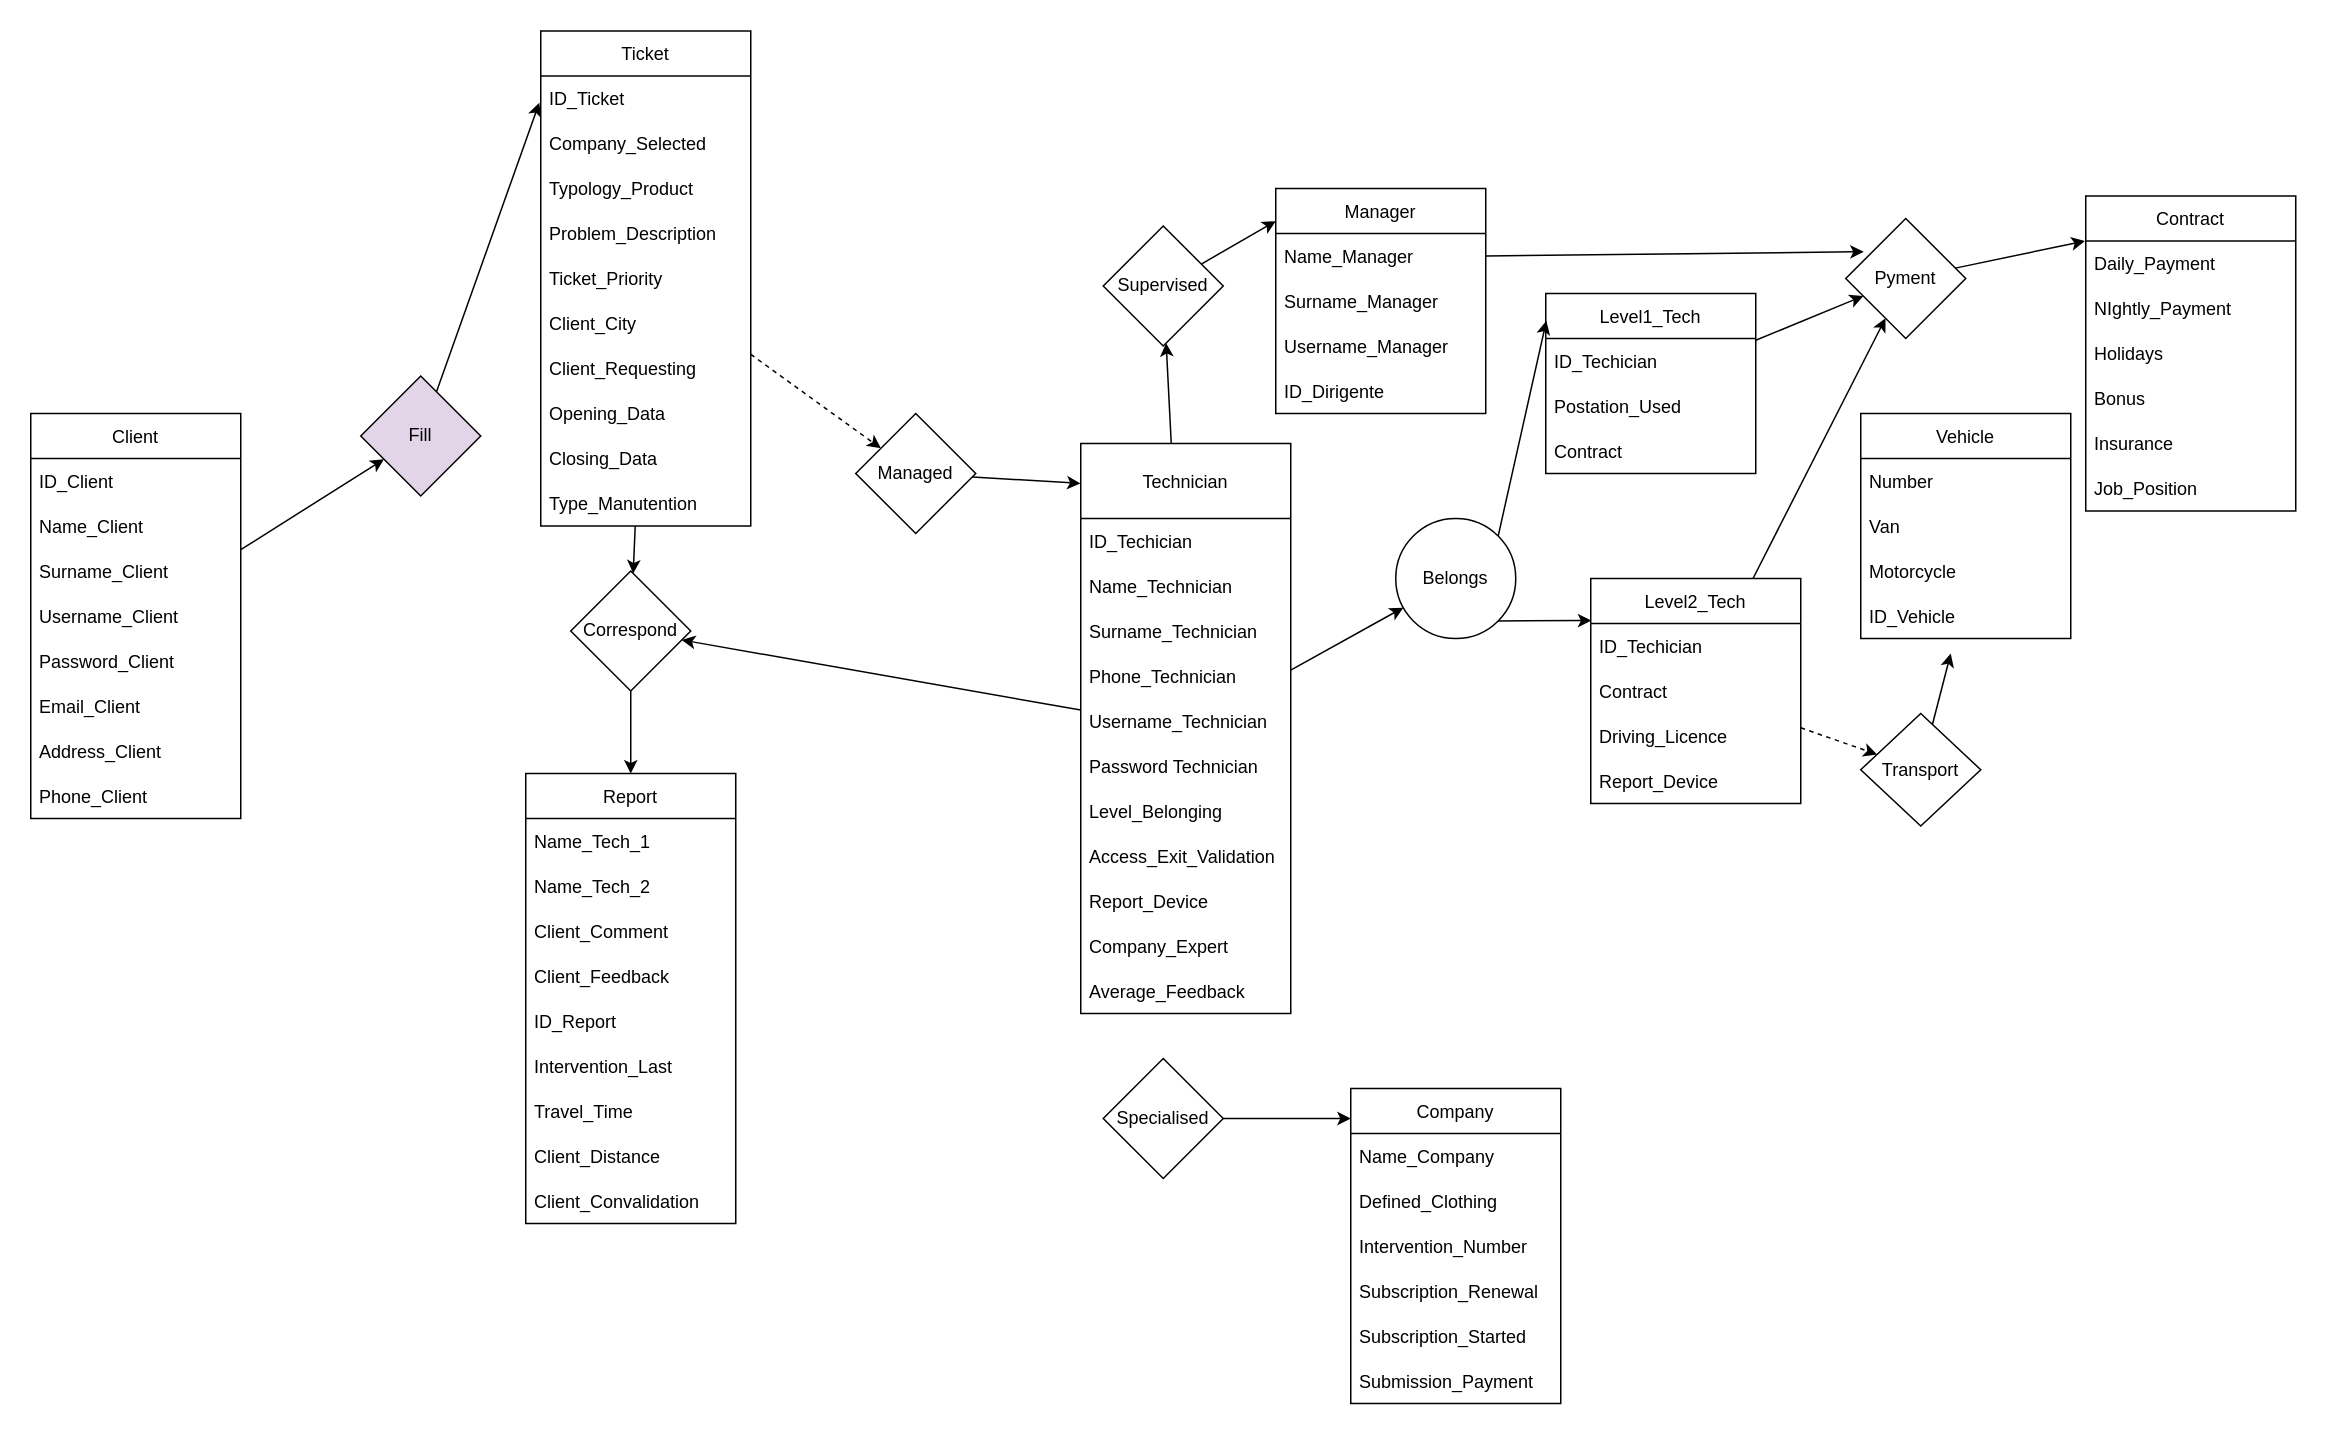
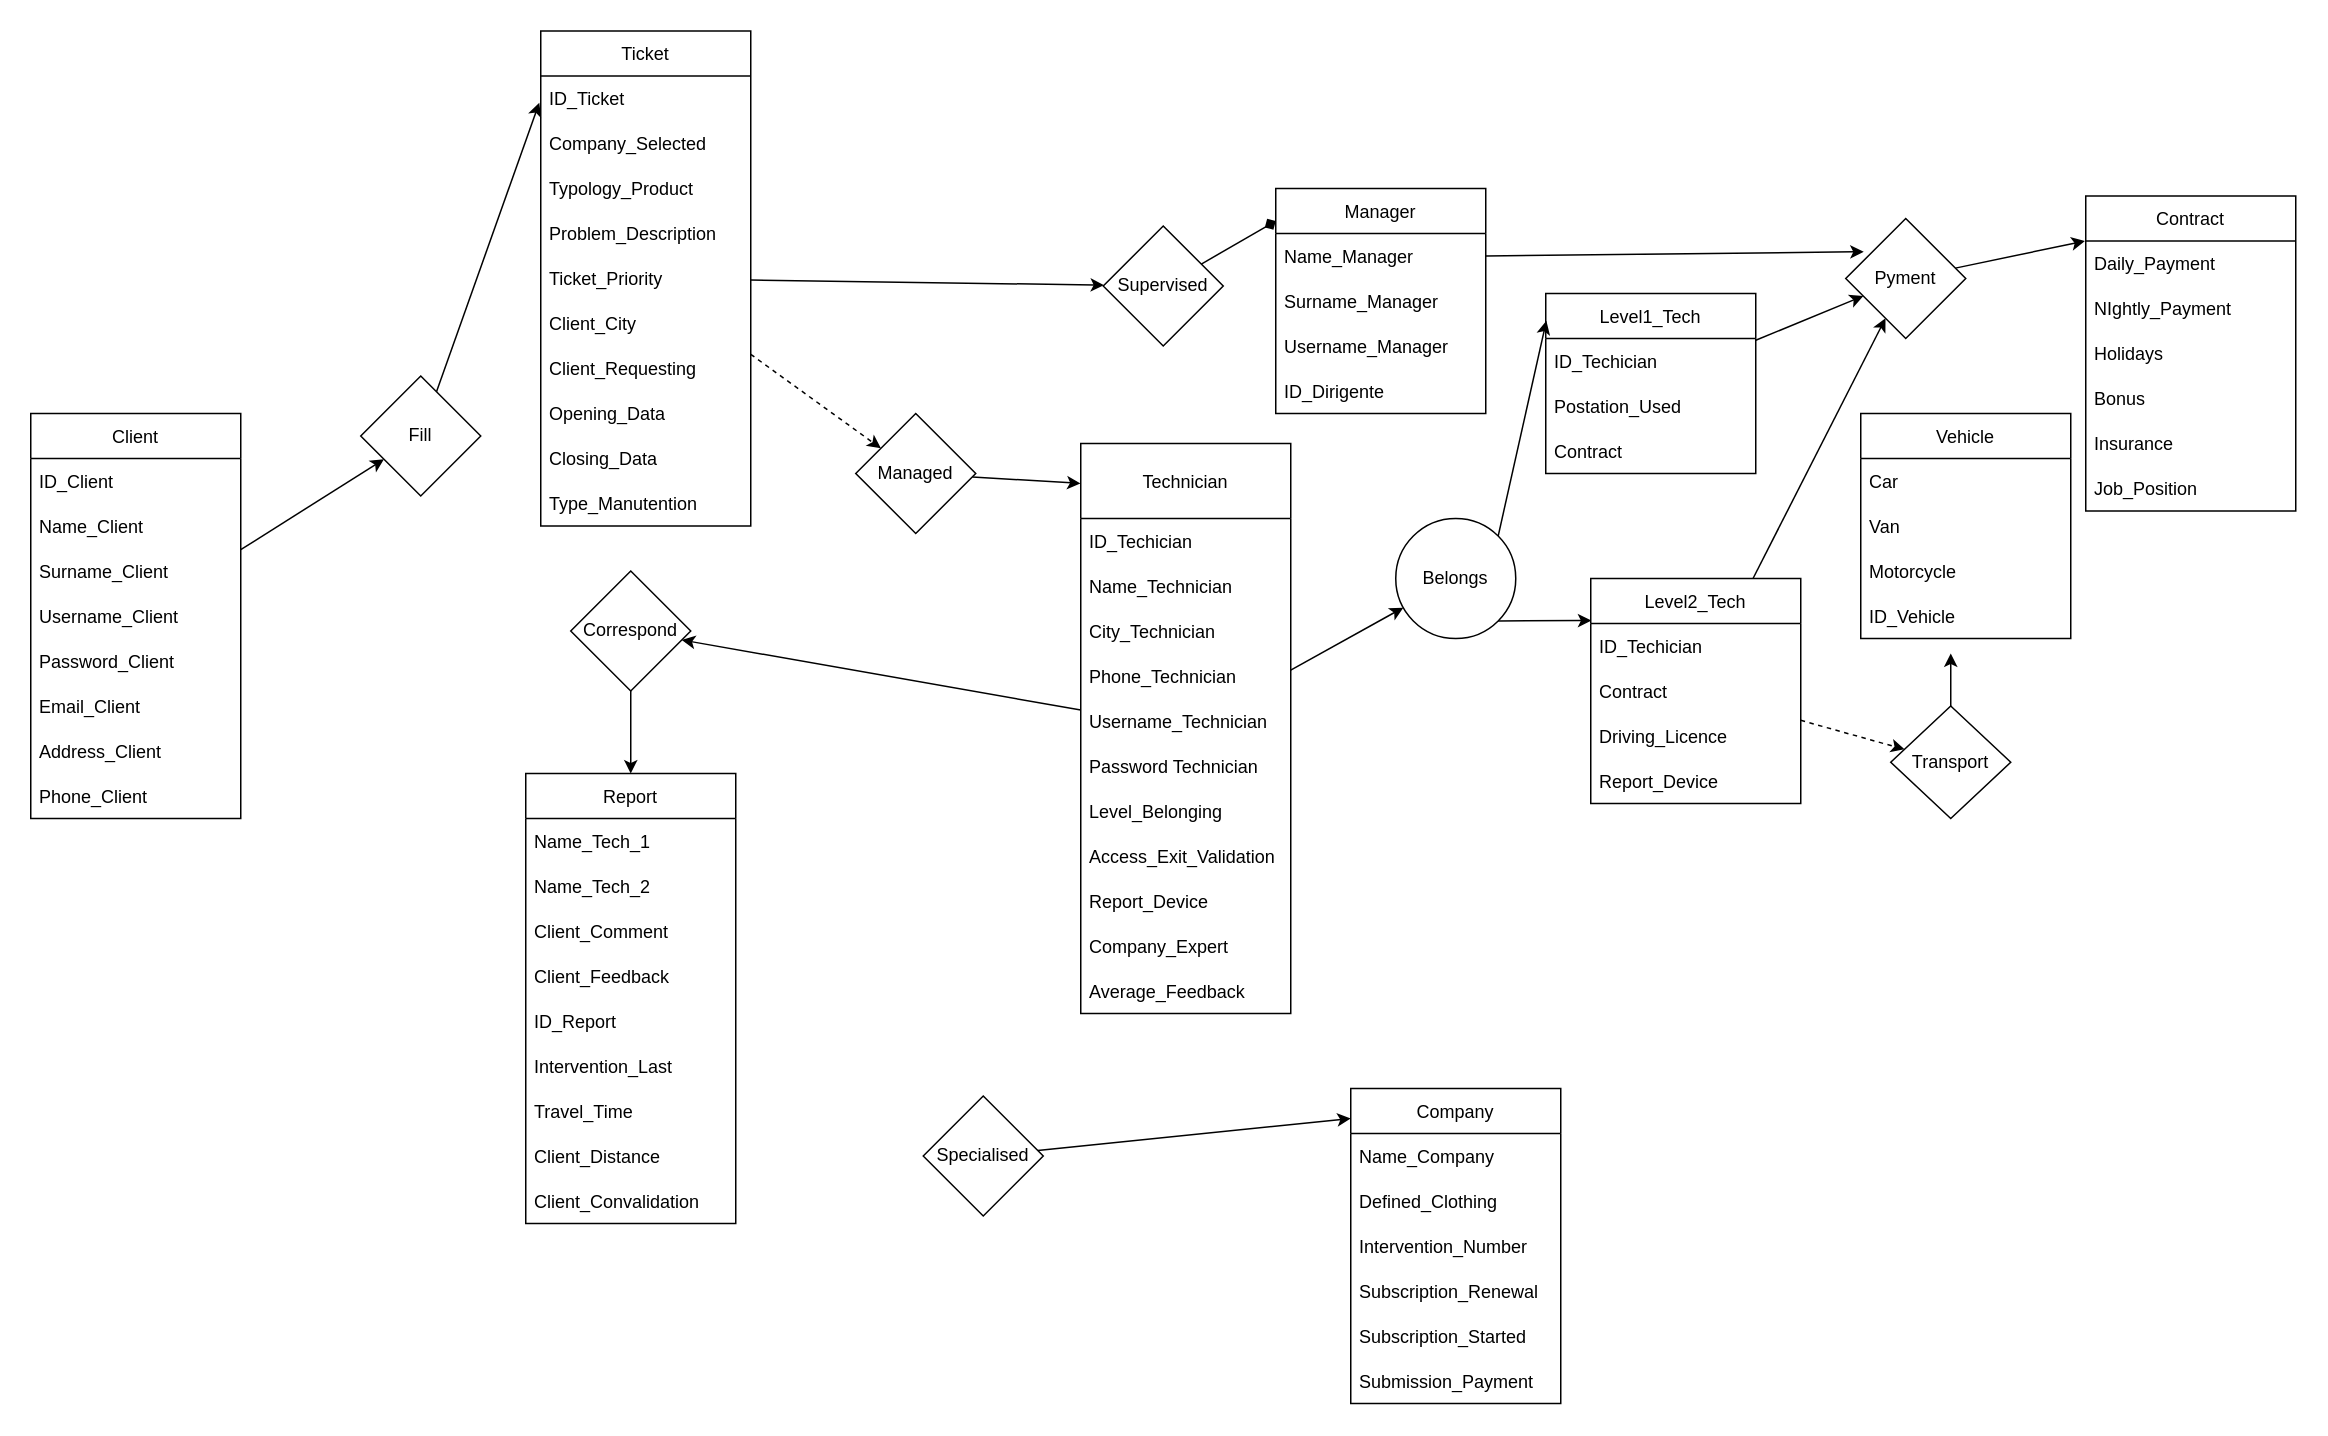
- <mxCell id="54" value="" style="edgeStyle=none;rounded=0;orthogonalLoop=1;jettySize=auto;html=1;entryX=0;entryY=0.145;entryDx=0;entryDy=0;entryPerimeter=0;" parent="1" source="55" target="56" edge="1"><mxGeometry relative="1" as="geometry" /></mxCell>
+ <mxCell id="54" value="" style="edgeStyle=none;rounded=0;orthogonalLoop=1;jettySize=auto;html=1;entryX=0;entryY=0.145;entryDx=0;entryDy=0;entryPerimeter=0;endArrow=diamond;" parent="1" source="55" target="56" edge="1"><mxGeometry relative="1" as="geometry" /></mxCell>
- <mxCell id="15" value="" style="edgeStyle=none;rounded=0;orthogonalLoop=1;jettySize=auto;html=1;" parent="1" source="17" target="55" edge="1"><mxGeometry relative="1" as="geometry" /></mxCell>
- <mxCell id="13" value="Fill" style="rhombus;whiteSpace=wrap;html=1;fontStyle=0;startSize=30;fillColor=#e1d5e7;" parent="1" vertex="1"><mxGeometry x="240" y="250" width="80" height="80" as="geometry" /></mxCell>
+ <mxCell id="13" value="Fill" style="rhombus;whiteSpace=wrap;html=1;fontStyle=0;startSize=30;" parent="1" vertex="1"><mxGeometry x="240" y="250" width="80" height="80" as="geometry" /></mxCell>
- <mxCell id="48" value="Number" style="text;strokeColor=none;fillColor=none;align=left;verticalAlign=middle;spacingLeft=4;spacingRight=4;overflow=hidden;points=[[0,0.5],[1,0.5]];portConstraint=eastwest;rotatable=0;" parent="47" vertex="1"><mxGeometry y="30" width="140" height="30" as="geometry" /></mxCell>
+ <mxCell id="48" value="Car" style="text;strokeColor=none;fillColor=none;align=left;verticalAlign=middle;spacingLeft=4;spacingRight=4;overflow=hidden;points=[[0,0.5],[1,0.5]];portConstraint=eastwest;rotatable=0;" parent="47" vertex="1"><mxGeometry y="30" width="140" height="30" as="geometry" /></mxCell>
- <mxCell id="63" value="" style="edgeStyle=none;rounded=0;orthogonalLoop=1;jettySize=auto;html=1;" parent="1" source="64" target="94" edge="1"><mxGeometry relative="1" as="geometry" /></mxCell>
+ <mxCell id="63" value="" style="edgeStyle=none;rounded=0;orthogonalLoop=1;jettySize=auto;html=1;" parent="1" source="64" target="55" edge="1"><mxGeometry relative="1" as="geometry" /></mxCell>
- <mxCell id="20" value="Surname_Technician" style="text;strokeColor=none;fillColor=none;align=left;verticalAlign=middle;spacingLeft=4;spacingRight=4;overflow=hidden;points=[[0,0.5],[1,0.5]];portConstraint=eastwest;rotatable=0;" parent="17" vertex="1"><mxGeometry y="110" width="140" height="30" as="geometry" /></mxCell>
+ <mxCell id="20" value="City_Technician" style="text;strokeColor=none;fillColor=none;align=left;verticalAlign=middle;spacingLeft=4;spacingRight=4;overflow=hidden;points=[[0,0.5],[1,0.5]];portConstraint=eastwest;rotatable=0;" parent="17" vertex="1"><mxGeometry y="110" width="140" height="30" as="geometry" /></mxCell>
- <mxCell id="46" value="Transport" style="rhombus;whiteSpace=wrap;html=1;fontStyle=0;startSize=30;" parent="1" vertex="1"><mxGeometry x="1240" y="475" width="80" height="75" as="geometry" /></mxCell>
+ <mxCell id="46" value="Transport" style="rhombus;whiteSpace=wrap;html=1;fontStyle=0;startSize=30;" parent="1" vertex="1"><mxGeometry x="1260" y="470" width="80" height="75" as="geometry" /></mxCell>
- <mxCell id="92" value="Specialised" style="rhombus;whiteSpace=wrap;html=1;fontStyle=0;startSize=50;" parent="1" vertex="1"><mxGeometry x="735" y="705" width="80" height="80" as="geometry" /></mxCell>
+ <mxCell id="92" value="Specialised" style="rhombus;whiteSpace=wrap;html=1;fontStyle=0;startSize=50;" parent="1" vertex="1"><mxGeometry x="615" y="730" width="80" height="80" as="geometry" /></mxCell>
